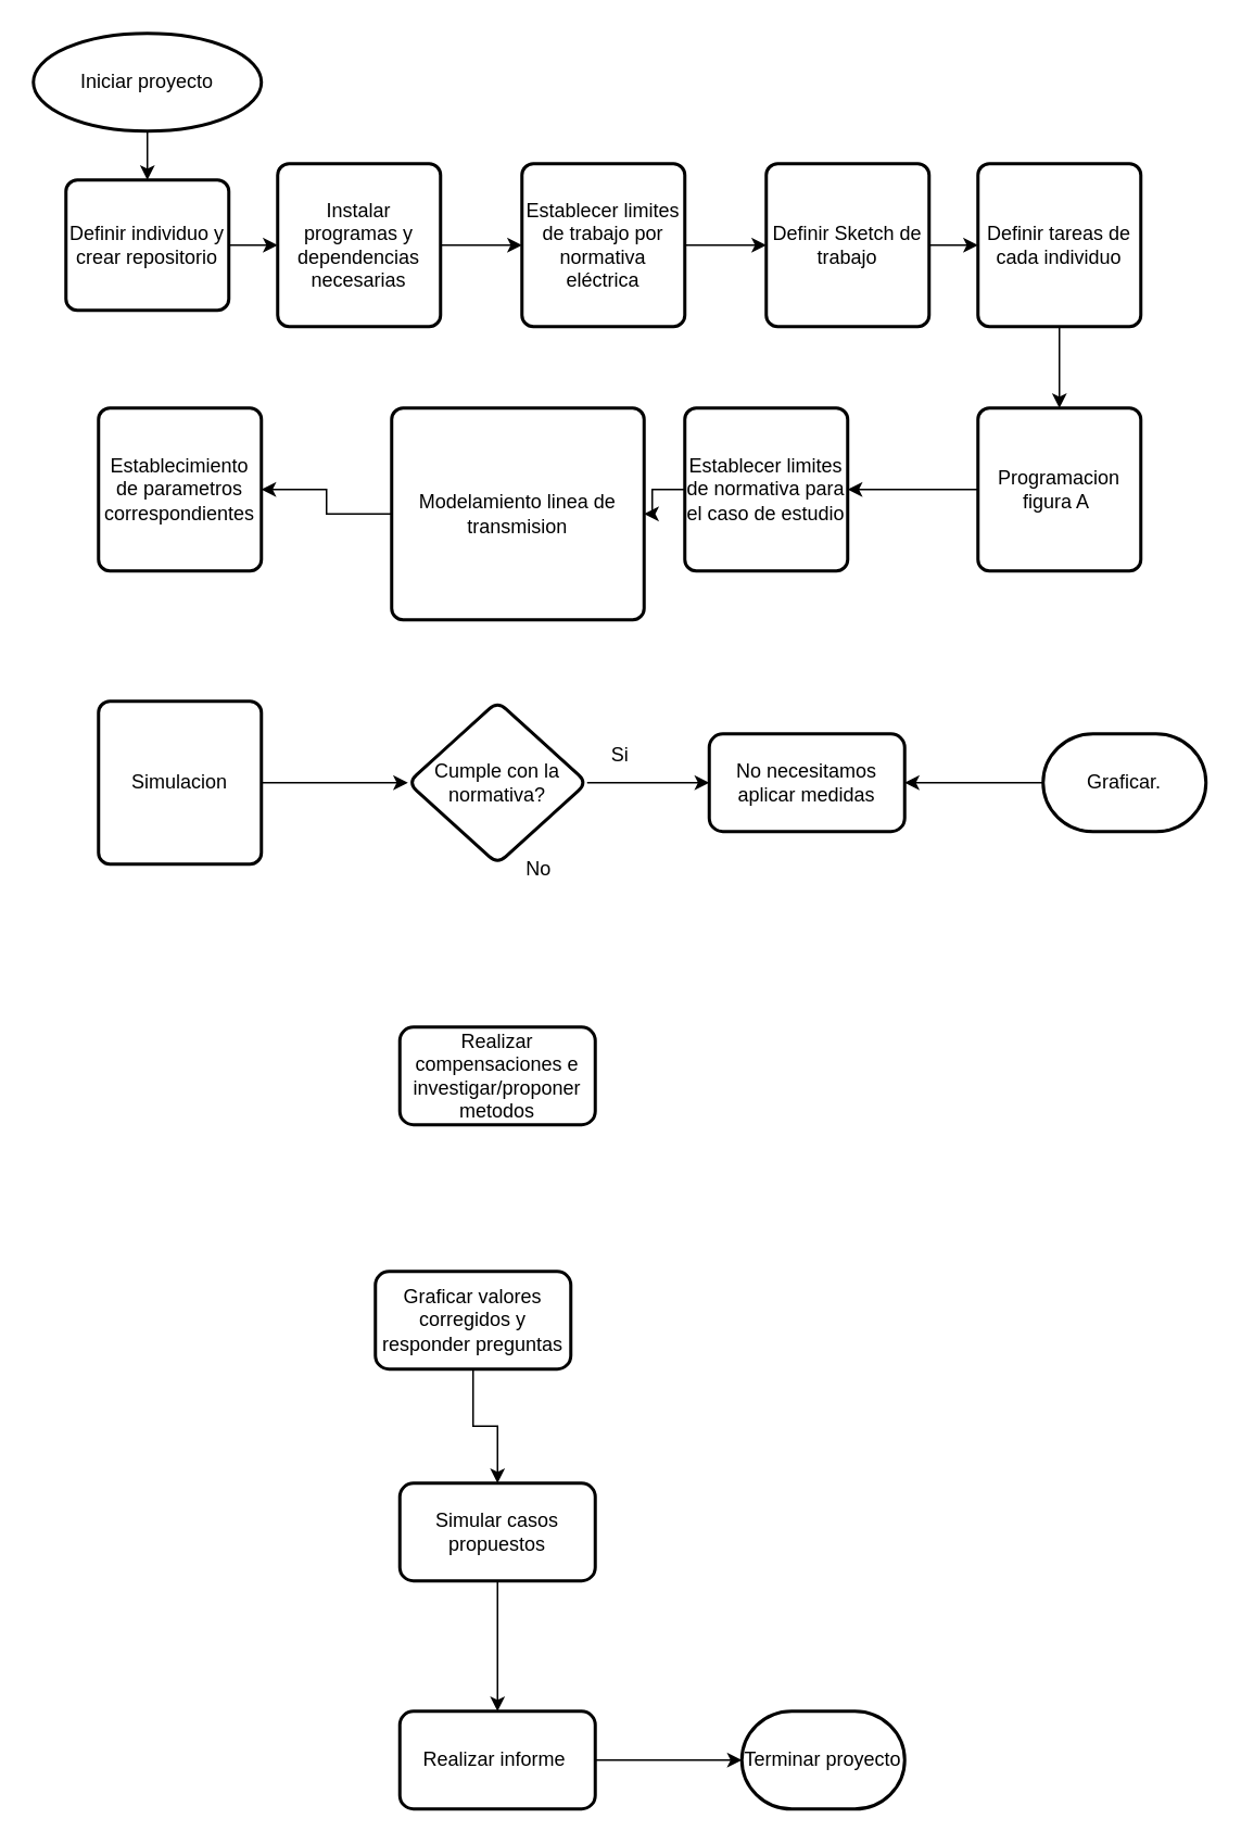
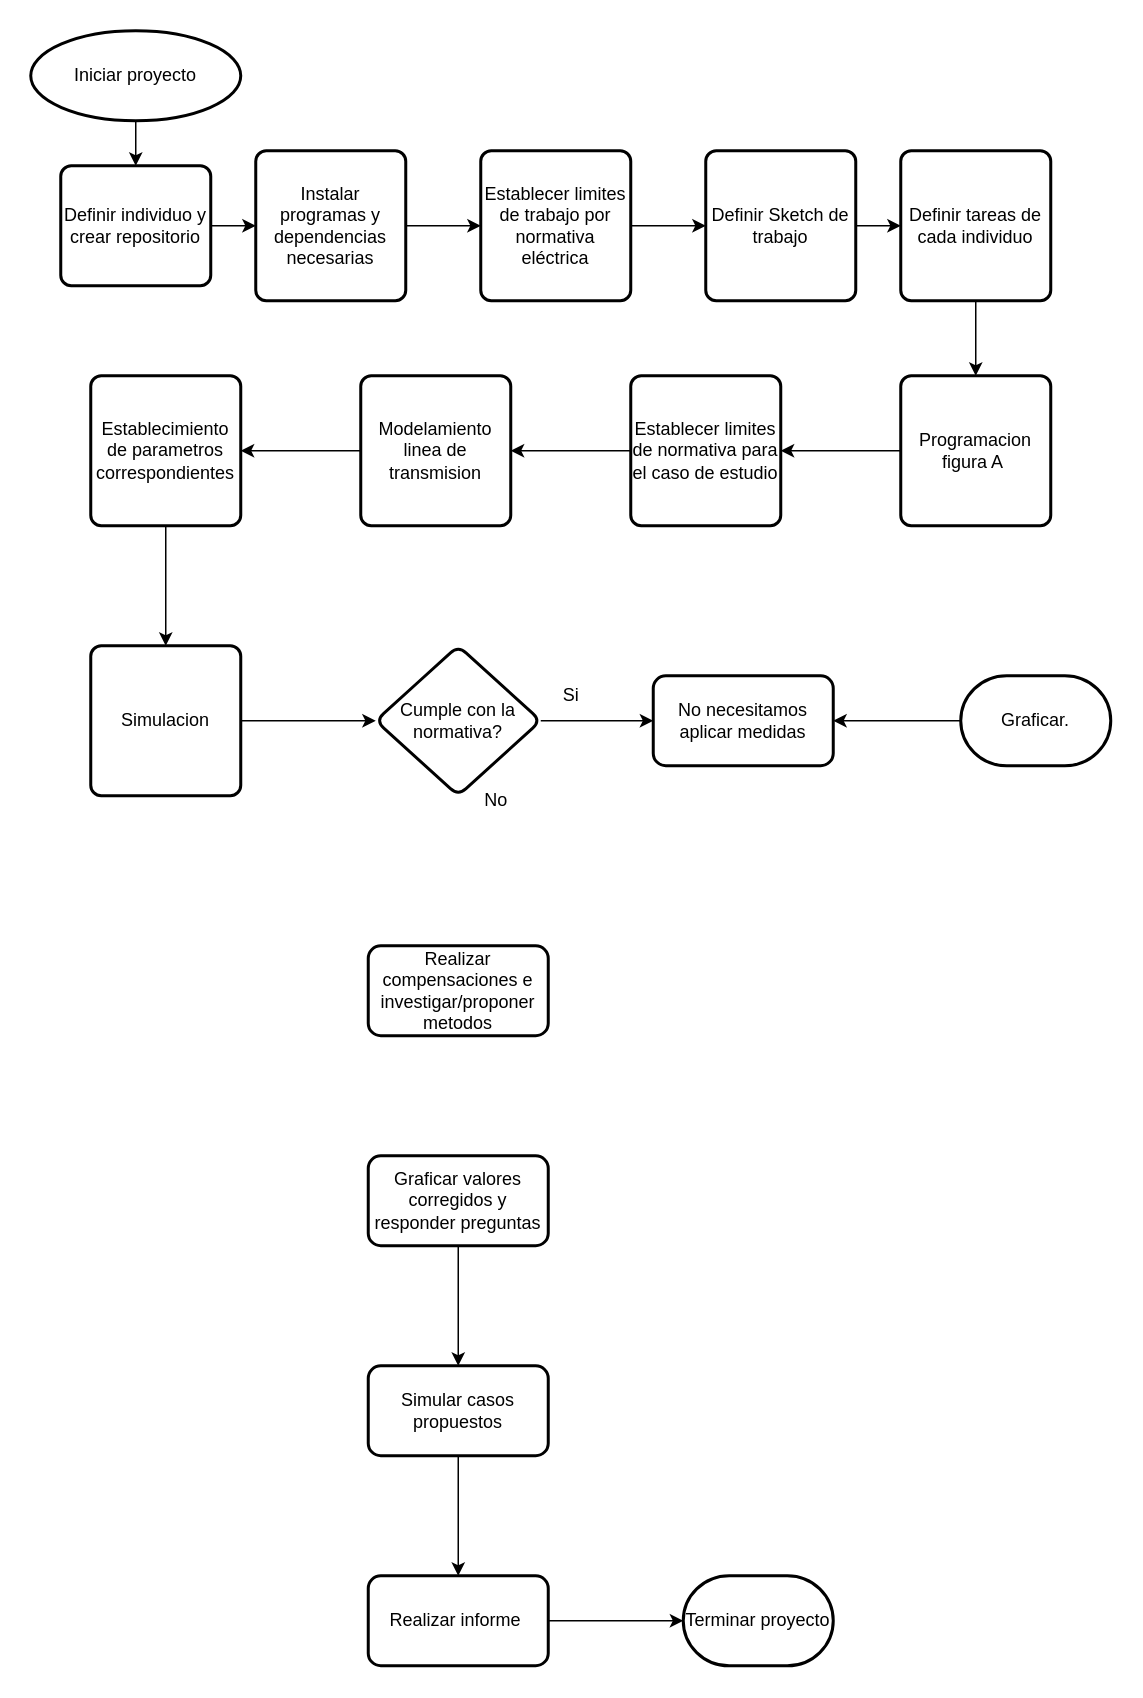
- <mxCell id="19" value="Modelamiento linea de transmision" style="rounded=1;whiteSpace=wrap;html=1;absoluteArcSize=1;arcSize=14;strokeWidth=2;" vertex="1" parent="1"><mxGeometry x="240" y="250" width="155" height="130" as="geometry" /></mxCell>
+ <mxCell id="19" value="Modelamiento linea de transmision" style="rounded=1;whiteSpace=wrap;html=1;absoluteArcSize=1;arcSize=14;strokeWidth=2;" vertex="1" parent="1"><mxGeometry x="240" y="250" width="100" height="100" as="geometry" /></mxCell>
+ <mxCell id="20" value="" style="edgeStyle=orthogonalEdgeStyle;rounded=0;orthogonalLoop=1;jettySize=auto;html=1;" edge="1" parent="1" source="21" target="23"><mxGeometry relative="1" as="geometry" /></mxCell>
- <mxCell id="33" value="Graficar valores corregidos y responder preguntas" style="whiteSpace=wrap;html=1;rounded=1;arcSize=14;strokeWidth=2;" vertex="1" parent="1"><mxGeometry x="230" y="780" width="120" height="60" as="geometry" /></mxCell>
+ <mxCell id="33" value="Graficar valores corregidos y responder preguntas" style="whiteSpace=wrap;html=1;rounded=1;arcSize=14;strokeWidth=2;" vertex="1" parent="1"><mxGeometry x="245" y="770" width="120" height="60" as="geometry" /></mxCell>
